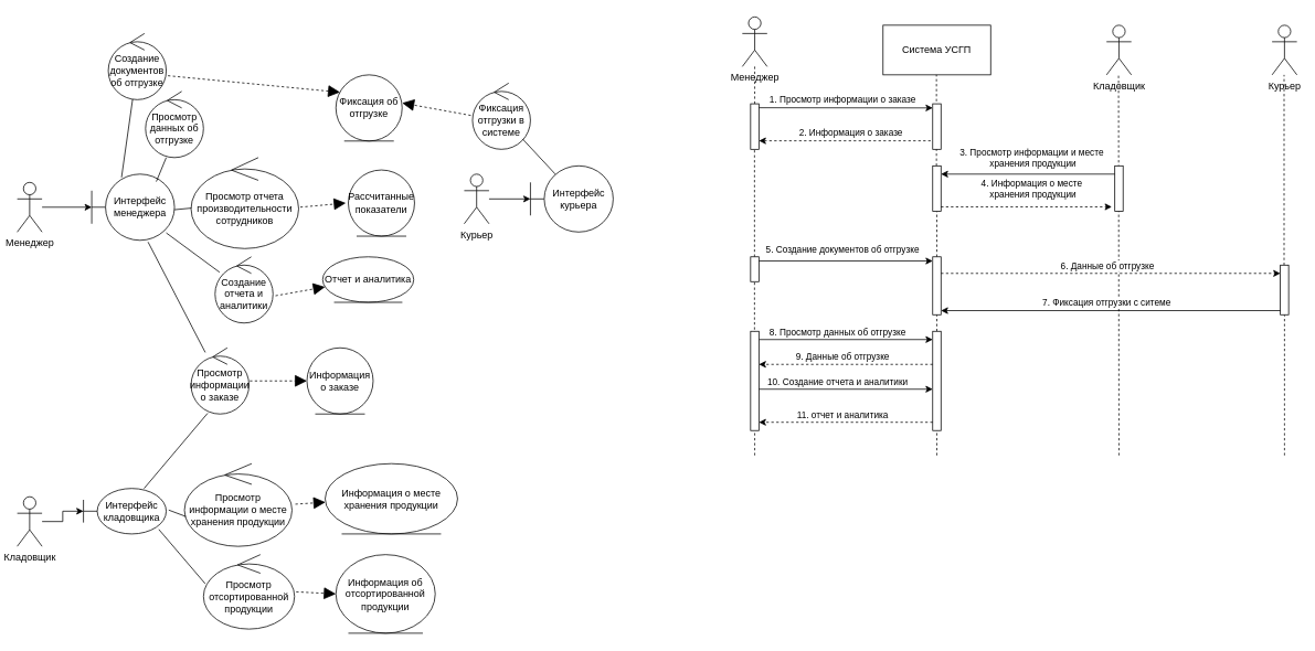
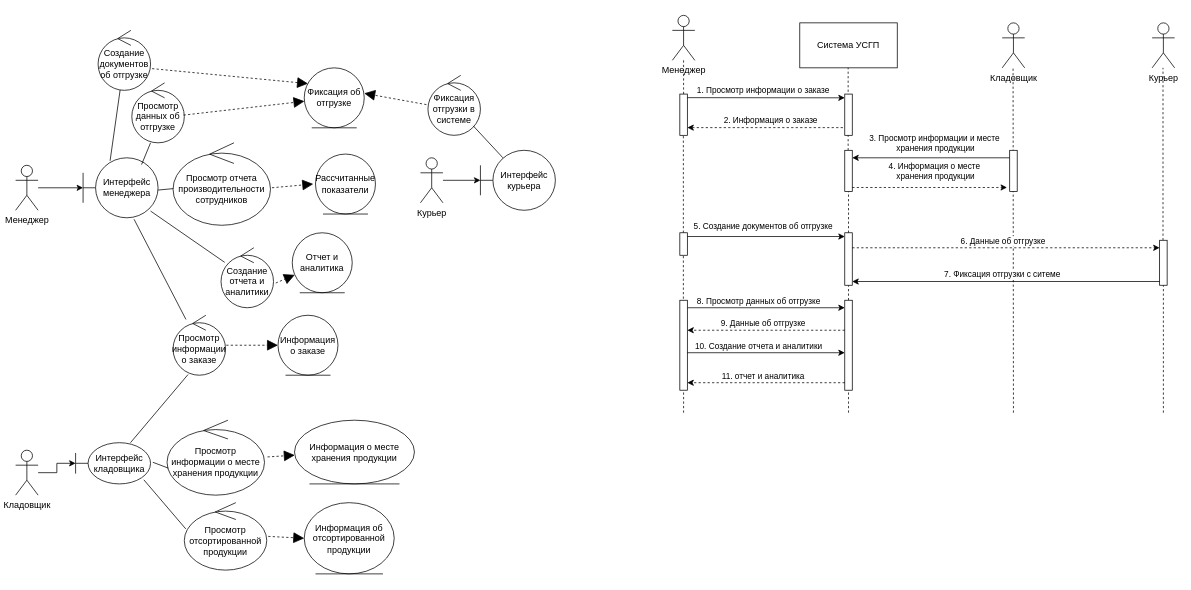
+ <mxCell id="18" value="" style="endArrow=block;dashed=1;endFill=1;endSize=12;html=1;rounded=0;curved=0;exitX=0.986;exitY=0.538;exitDx=0;exitDy=0;exitPerimeter=0;" edge="1" parent="1" source="6" target="10"><mxGeometry width="160" relative="1" as="geometry"><mxPoint x="435" y="60" as="sourcePoint" /><mxPoint x="504" y="60" as="targetPoint" /></mxGeometry></mxCell>
- <mxCell id="12" value="Отчет и аналитика" style="ellipse;shape=umlEntity;whiteSpace=wrap;html=1;" vertex="1" parent="1"><mxGeometry x="389" y="310" width="110" height="55" as="geometry" /></mxCell>
+ <mxCell id="12" value="Отчет и аналитика" style="ellipse;shape=umlEntity;whiteSpace=wrap;html=1;" vertex="1" parent="1"><mxGeometry x="389" y="310" width="80" height="80" as="geometry" /></mxCell>
- <mxCell id="8" value="Создание отчета и аналитики" style="ellipse;shape=umlControl;whiteSpace=wrap;html=1;" vertex="1" parent="1"><mxGeometry x="259" y="310" width="70" height="80" as="geometry" /></mxCell>
+ <mxCell id="8" value="Создание отчета и аналитики" style="ellipse;shape=umlControl;whiteSpace=wrap;html=1;" vertex="1" parent="1"><mxGeometry x="294" y="330" width="70" height="80" as="geometry" /></mxCell>
